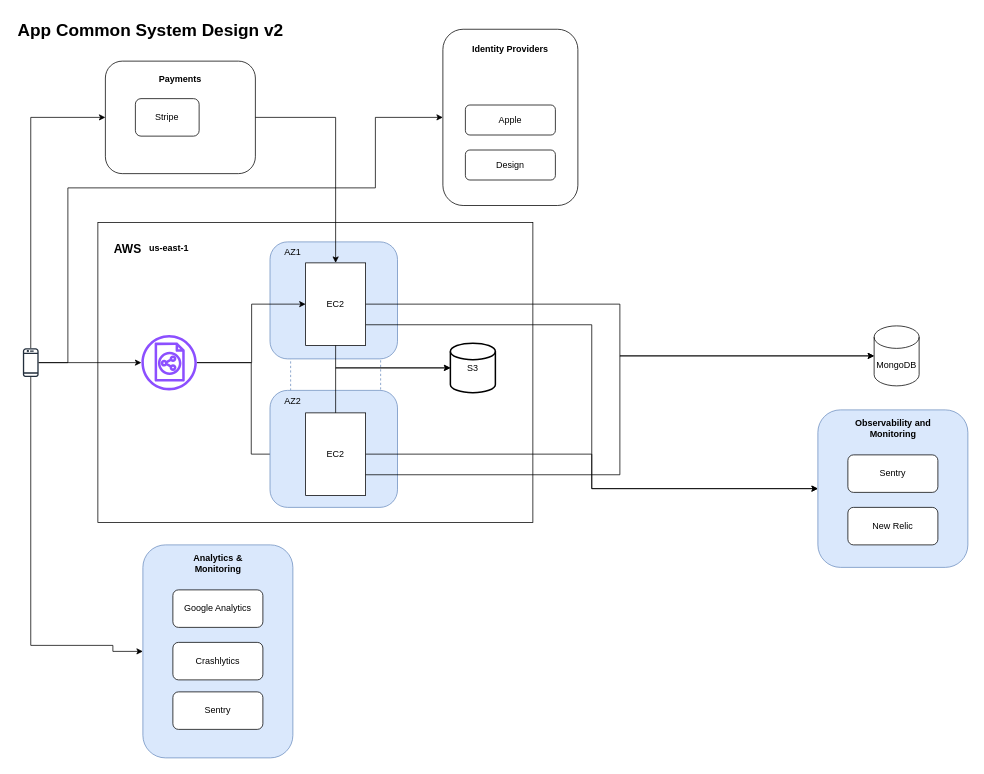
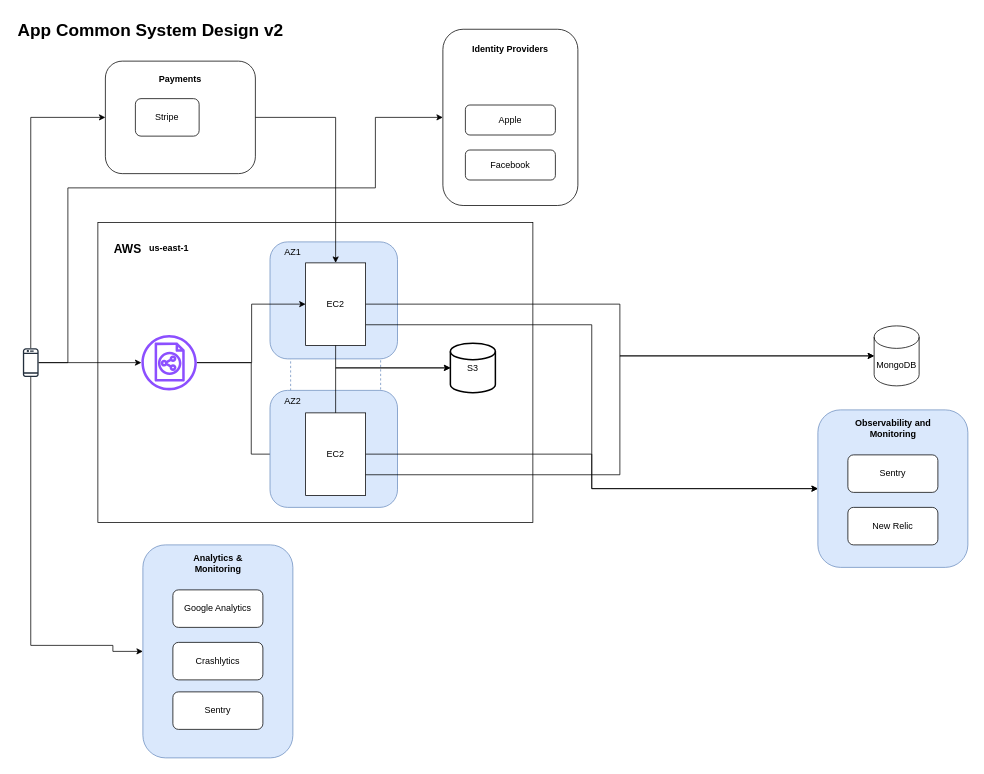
- <mxCell id="21" value="Design" style="rounded=1;whiteSpace=wrap;html=1;" parent="1" vertex="1"><mxGeometry x="620" y="199.5" width="120" height="40" as="geometry" /></mxCell>
+ <mxCell id="21" value="Facebook" style="rounded=1;whiteSpace=wrap;html=1;" parent="1" vertex="1"><mxGeometry x="620" y="199.5" width="120" height="40" as="geometry" /></mxCell>
